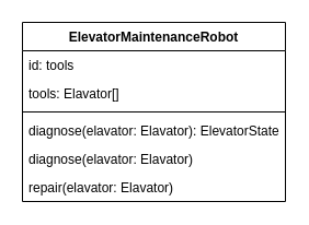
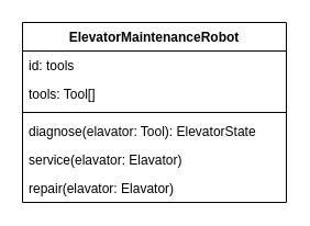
- <mxCell id="4" value="tools: Elavator[]" style="text;strokeColor=none;fillColor=none;align=left;verticalAlign=top;spacingLeft=4;spacingRight=4;overflow=hidden;rotatable=0;points=[[0,0.5],[1,0.5]];portConstraint=eastwest;" vertex="1" parent="2"><mxGeometry y="52" width="240" height="26" as="geometry" /></mxCell>
+ <mxCell id="4" value="tools: Tool[]" style="text;strokeColor=none;fillColor=none;align=left;verticalAlign=top;spacingLeft=4;spacingRight=4;overflow=hidden;rotatable=0;points=[[0,0.5],[1,0.5]];portConstraint=eastwest;" vertex="1" parent="2"><mxGeometry y="52" width="240" height="26" as="geometry" /></mxCell>
- <mxCell id="6" value="diagnose(elavator: Elavator): ElevatorState" style="text;strokeColor=none;fillColor=none;align=left;verticalAlign=top;spacingLeft=4;spacingRight=4;overflow=hidden;rotatable=0;points=[[0,0.5],[1,0.5]];portConstraint=eastwest;" vertex="1" parent="2"><mxGeometry y="86" width="240" height="26" as="geometry" /></mxCell>
+ <mxCell id="6" value="diagnose(elavator: Tool): ElevatorState" style="text;strokeColor=none;fillColor=none;align=left;verticalAlign=top;spacingLeft=4;spacingRight=4;overflow=hidden;rotatable=0;points=[[0,0.5],[1,0.5]];portConstraint=eastwest;" vertex="1" parent="2"><mxGeometry y="86" width="240" height="26" as="geometry" /></mxCell>
- <mxCell id="7" value="diagnose(elavator: Elavator)" style="text;strokeColor=none;fillColor=none;align=left;verticalAlign=top;spacingLeft=4;spacingRight=4;overflow=hidden;rotatable=0;points=[[0,0.5],[1,0.5]];portConstraint=eastwest;" vertex="1" parent="2"><mxGeometry y="112" width="240" height="26" as="geometry" /></mxCell>
+ <mxCell id="7" value="service(elavator: Elavator)" style="text;strokeColor=none;fillColor=none;align=left;verticalAlign=top;spacingLeft=4;spacingRight=4;overflow=hidden;rotatable=0;points=[[0,0.5],[1,0.5]];portConstraint=eastwest;" vertex="1" parent="2"><mxGeometry y="112" width="240" height="26" as="geometry" /></mxCell>
